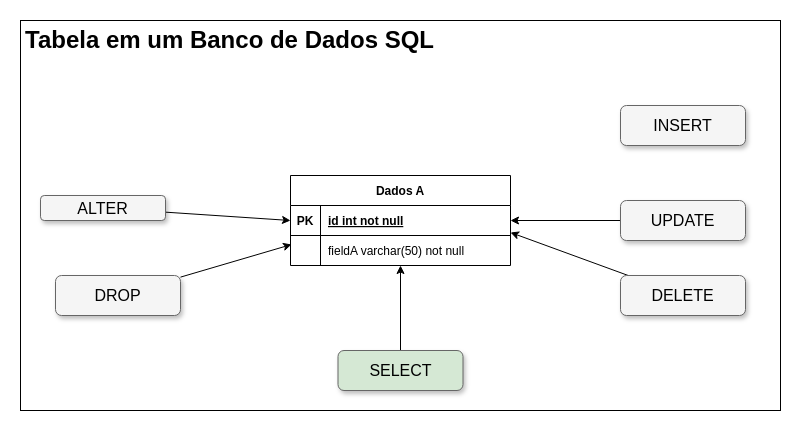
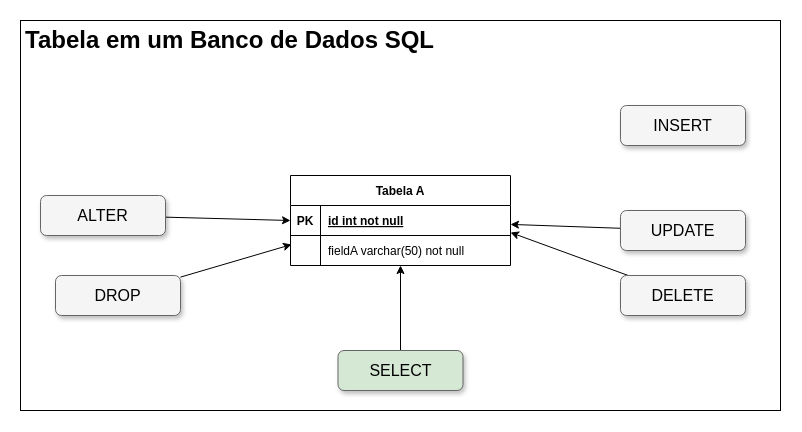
- <mxCell id="12" value="Dados A" style="shape=table;startSize=30;container=1;collapsible=1;childLayout=tableLayout;fixedRows=1;rowLines=0;fontStyle=1;align=center;resizeLast=1;fontSize=12;" parent="1" vertex="1"><mxGeometry x="290" y="175" width="220" height="90" as="geometry" /></mxCell>
+ <mxCell id="12" value="Tabela A" style="shape=table;startSize=30;container=1;collapsible=1;childLayout=tableLayout;fixedRows=1;rowLines=0;fontStyle=1;align=center;resizeLast=1;fontSize=12;" parent="1" vertex="1"><mxGeometry x="290" y="175" width="220" height="90" as="geometry" /></mxCell>
- <mxCell id="4" value="ALTER" style="whiteSpace=wrap;html=1;rounded=1;shadow=1;strokeWidth=1;fontSize=16;align=center;fillColor=#f5f5f5;strokeColor=#666666;" parent="1" vertex="1"><mxGeometry x="40" y="195" width="125" height="25" as="geometry" /></mxCell>
+ <mxCell id="4" value="ALTER" style="whiteSpace=wrap;html=1;rounded=1;shadow=1;strokeWidth=1;fontSize=16;align=center;fillColor=#f5f5f5;strokeColor=#666666;" parent="1" vertex="1"><mxGeometry x="40" y="195" width="125" height="40" as="geometry" /></mxCell>
- <mxCell id="9" value="UPDATE" style="whiteSpace=wrap;html=1;rounded=1;shadow=1;strokeWidth=1;fontSize=16;align=center;fillColor=#f5f5f5;strokeColor=#666666;" parent="1" vertex="1"><mxGeometry x="620" y="200" width="125" height="40" as="geometry" /></mxCell>
+ <mxCell id="9" value="UPDATE" style="whiteSpace=wrap;html=1;rounded=1;shadow=1;strokeWidth=1;fontSize=16;align=center;fillColor=#f5f5f5;strokeColor=#666666;" parent="1" vertex="1"><mxGeometry x="620" y="210" width="125" height="40" as="geometry" /></mxCell>
